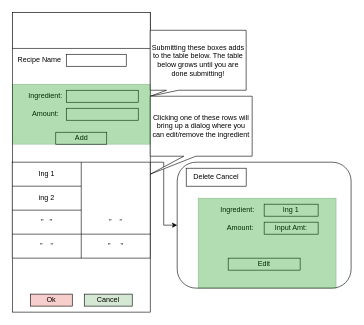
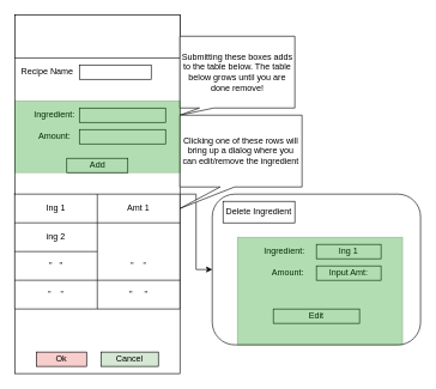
- <mxCell id="33" value="Submitting these boxes adds to the table below. The table below grows until you are done submitting!" style="shape=callout;whiteSpace=wrap;html=1;perimeter=calloutPerimeter;position2=0;size=10;position=0.17;" parent="1" vertex="1"><mxGeometry x="250" y="50" width="160" height="110" as="geometry" /></mxCell>
+ <mxCell id="33" value="Submitting these boxes adds to the table below. The table below grows until you are done remove!" style="shape=callout;whiteSpace=wrap;html=1;perimeter=calloutPerimeter;position2=0;size=10;position=0.17;" parent="1" vertex="1"><mxGeometry x="250" y="50" width="160" height="110" as="geometry" /></mxCell>
+ <mxCell id="10" value="Amt 1" style="shape=partialRectangle;html=1;whiteSpace=wrap;connectable=0;overflow=hidden;fillColor=none;top=0;left=0;bottom=0;right=0;" parent="8" vertex="1"><mxGeometry x="115" width="115" height="40" as="geometry" /></mxCell>
- <mxCell id="27" value="Delete Cancel" style="whiteSpace=wrap;html=1;" parent="1" vertex="1"><mxGeometry x="310" y="280" width="100" height="30" as="geometry" /></mxCell>
+ <mxCell id="27" value="Delete Ingredient" style="whiteSpace=wrap;html=1;" parent="1" vertex="1"><mxGeometry x="310" y="280" width="100" height="30" as="geometry" /></mxCell>
